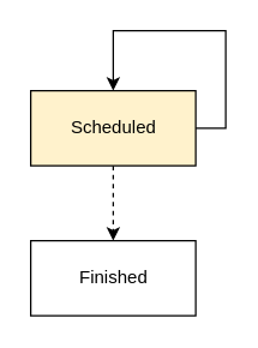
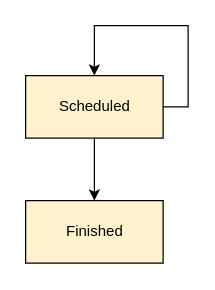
- <mxCell id="2" value="" style="edgeStyle=orthogonalEdgeStyle;rounded=0;orthogonalLoop=1;jettySize=auto;html=1;dashed=1;" edge="1" parent="1" source="3" target="4"><mxGeometry relative="1" as="geometry" /></mxCell>
+ <mxCell id="2" value="" style="edgeStyle=orthogonalEdgeStyle;rounded=0;orthogonalLoop=1;jettySize=auto;html=1;" edge="1" parent="1" source="3" target="4"><mxGeometry relative="1" as="geometry" /></mxCell>
- <mxCell id="4" value="Finished" style="html=1;" vertex="1" parent="1"><mxGeometry x="20" y="160" width="110" height="50" as="geometry" /></mxCell>
+ <mxCell id="4" value="Finished" style="html=1;fillColor=#fff2cc;" vertex="1" parent="1"><mxGeometry x="20" y="160" width="110" height="50" as="geometry" /></mxCell>
